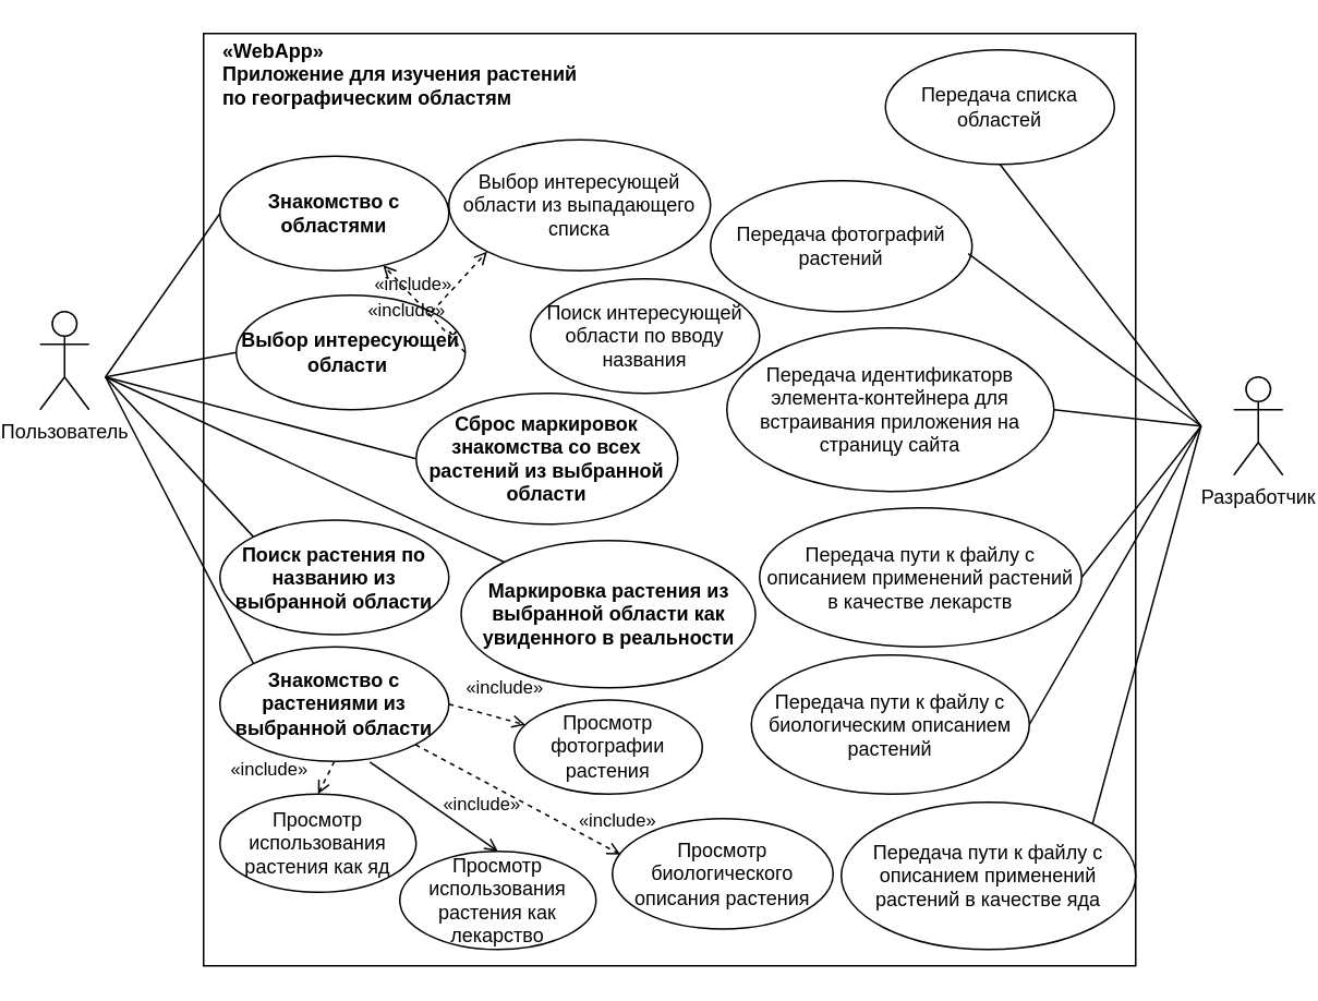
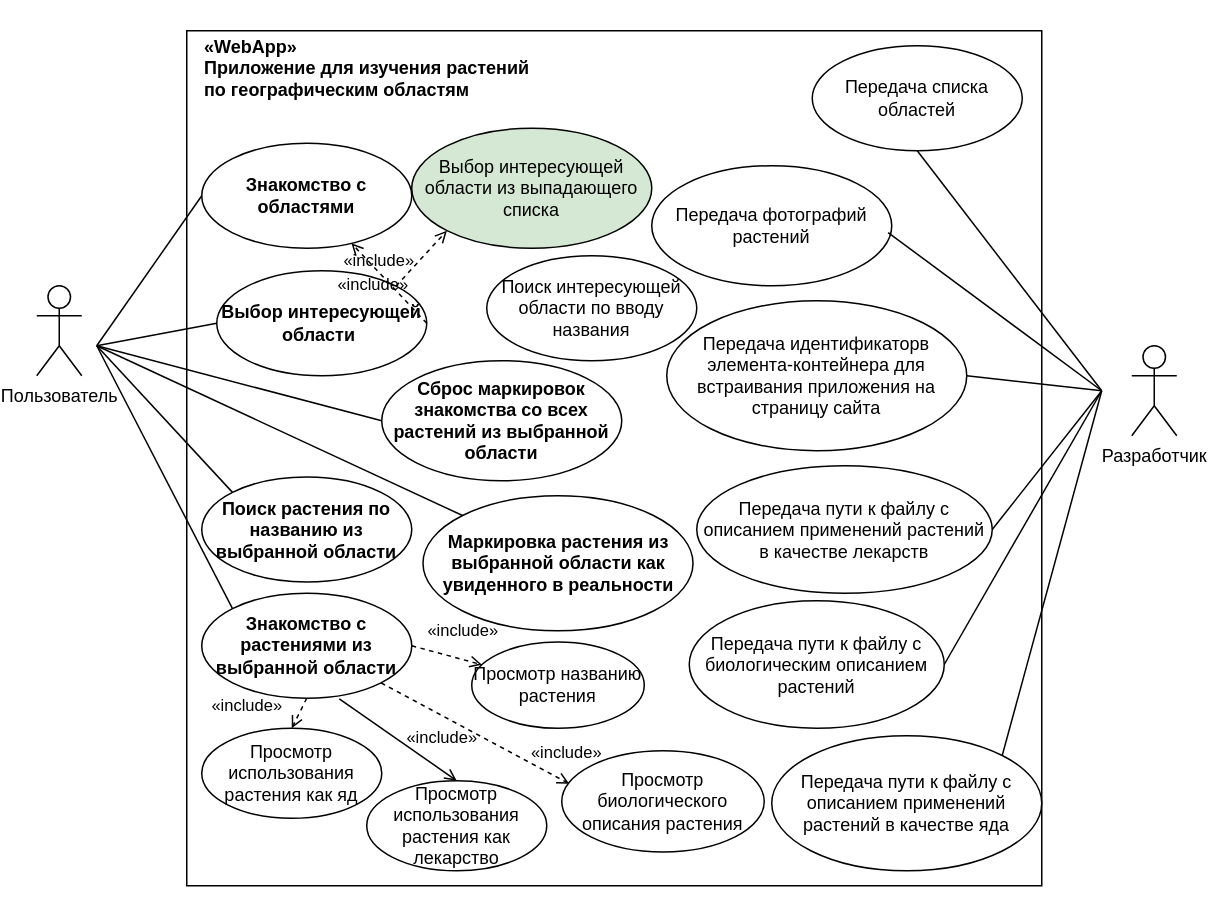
- <mxCell id="8" value="Выбор интересующей области из выпадающего списка" style="ellipse;whiteSpace=wrap;html=1;" parent="1" vertex="1"><mxGeometry x="270" y="85" width="160" height="80" as="geometry" /></mxCell>
+ <mxCell id="8" value="Выбор интересующей области из выпадающего списка" style="ellipse;whiteSpace=wrap;html=1;fillColor=#d5e8d4;" parent="1" vertex="1"><mxGeometry x="270" y="85" width="160" height="80" as="geometry" /></mxCell>
- <mxCell id="32" value="Просмотр фотографии растения" style="ellipse;whiteSpace=wrap;html=1;" parent="1" vertex="1"><mxGeometry x="310" y="427.5" width="115" height="57.5" as="geometry" /></mxCell>
+ <mxCell id="32" value="Просмотр названию растения" style="ellipse;whiteSpace=wrap;html=1;" parent="1" vertex="1"><mxGeometry x="310" y="427.5" width="115" height="57.5" as="geometry" /></mxCell>
